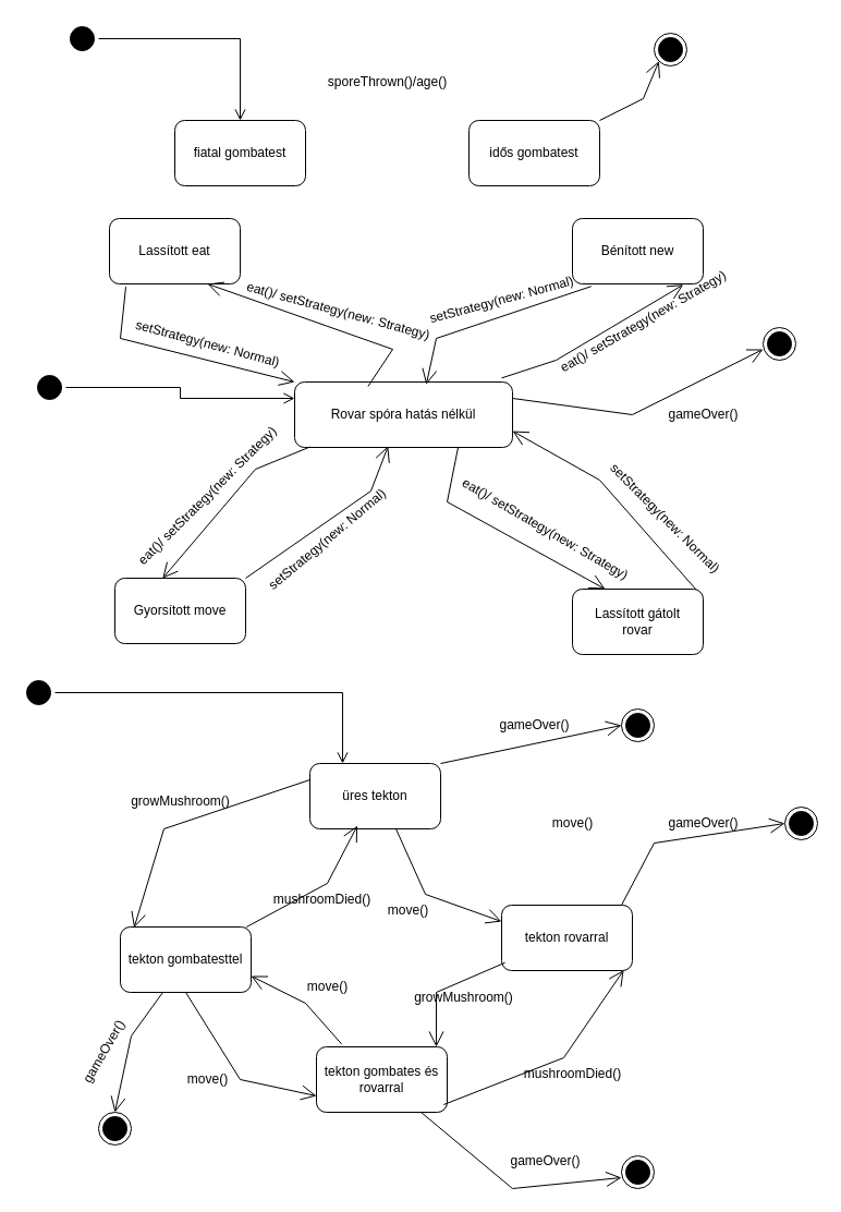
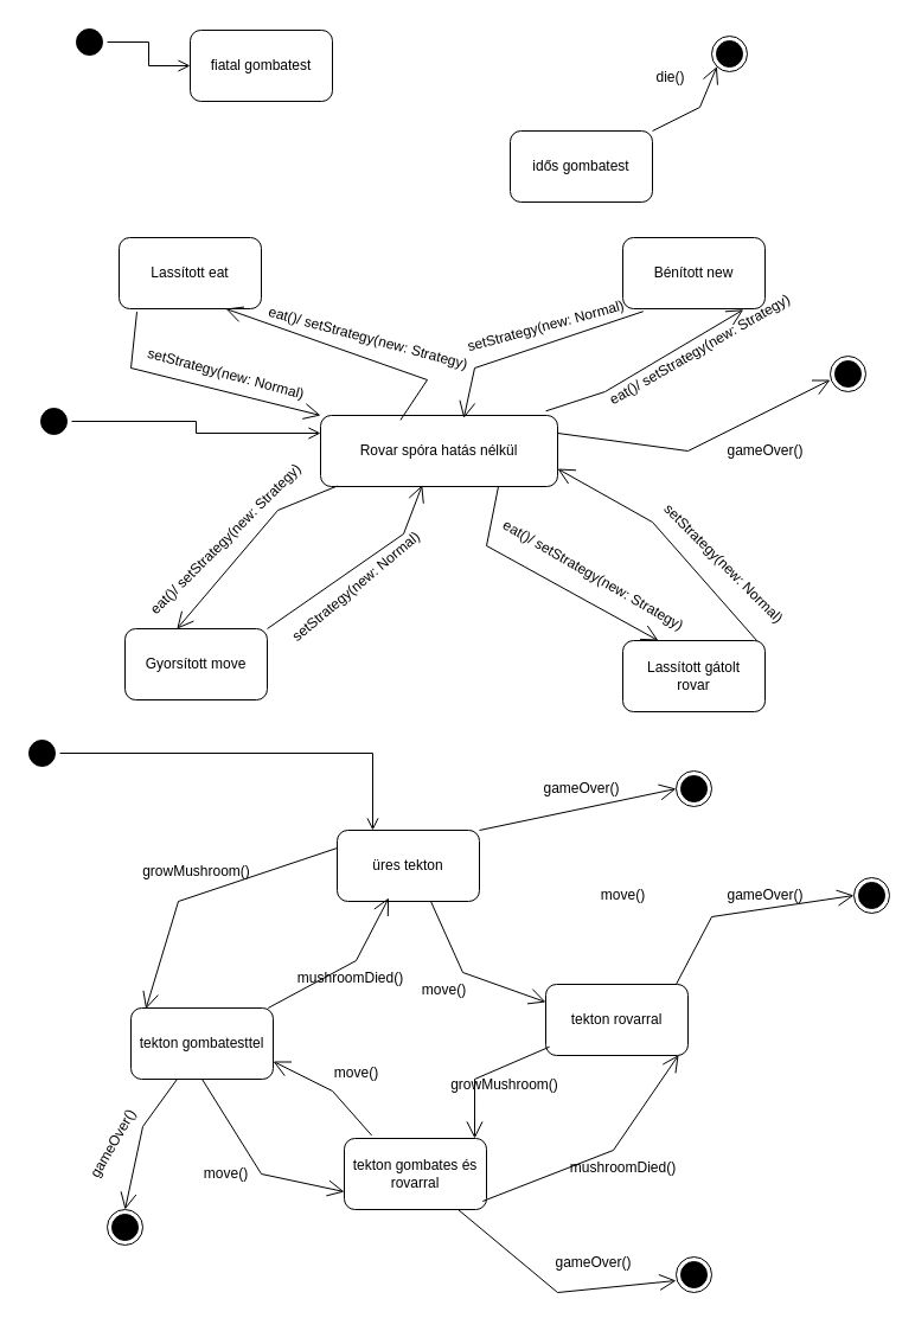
+ <mxCell id="23" value="die()" style="text;html=1;align=center;verticalAlign=middle;resizable=0;points=[];autosize=1;strokeColor=none;fillColor=none;" parent="1" vertex="1"><mxGeometry x="540" y="50" width="50" height="30" as="geometry" /></mxCell>
- <mxCell id="22" value="sporeThrown()/age()" style="text;html=1;align=center;verticalAlign=middle;resizable=0;points=[];autosize=1;strokeColor=none;fillColor=none;" parent="1" vertex="1"><mxGeometry x="290" y="60" width="130" height="30" as="geometry" /></mxCell>
- <mxCell id="11" value="fiatal gombatest" style="rounded=1;whiteSpace=wrap;html=1;" parent="1" vertex="1"><mxGeometry x="160" y="110" width="120" height="60" as="geometry" /></mxCell>
+ <mxCell id="11" value="fiatal gombatest" style="rounded=1;whiteSpace=wrap;html=1;" parent="1" vertex="1"><mxGeometry x="160" y="25" width="120" height="60" as="geometry" /></mxCell>
